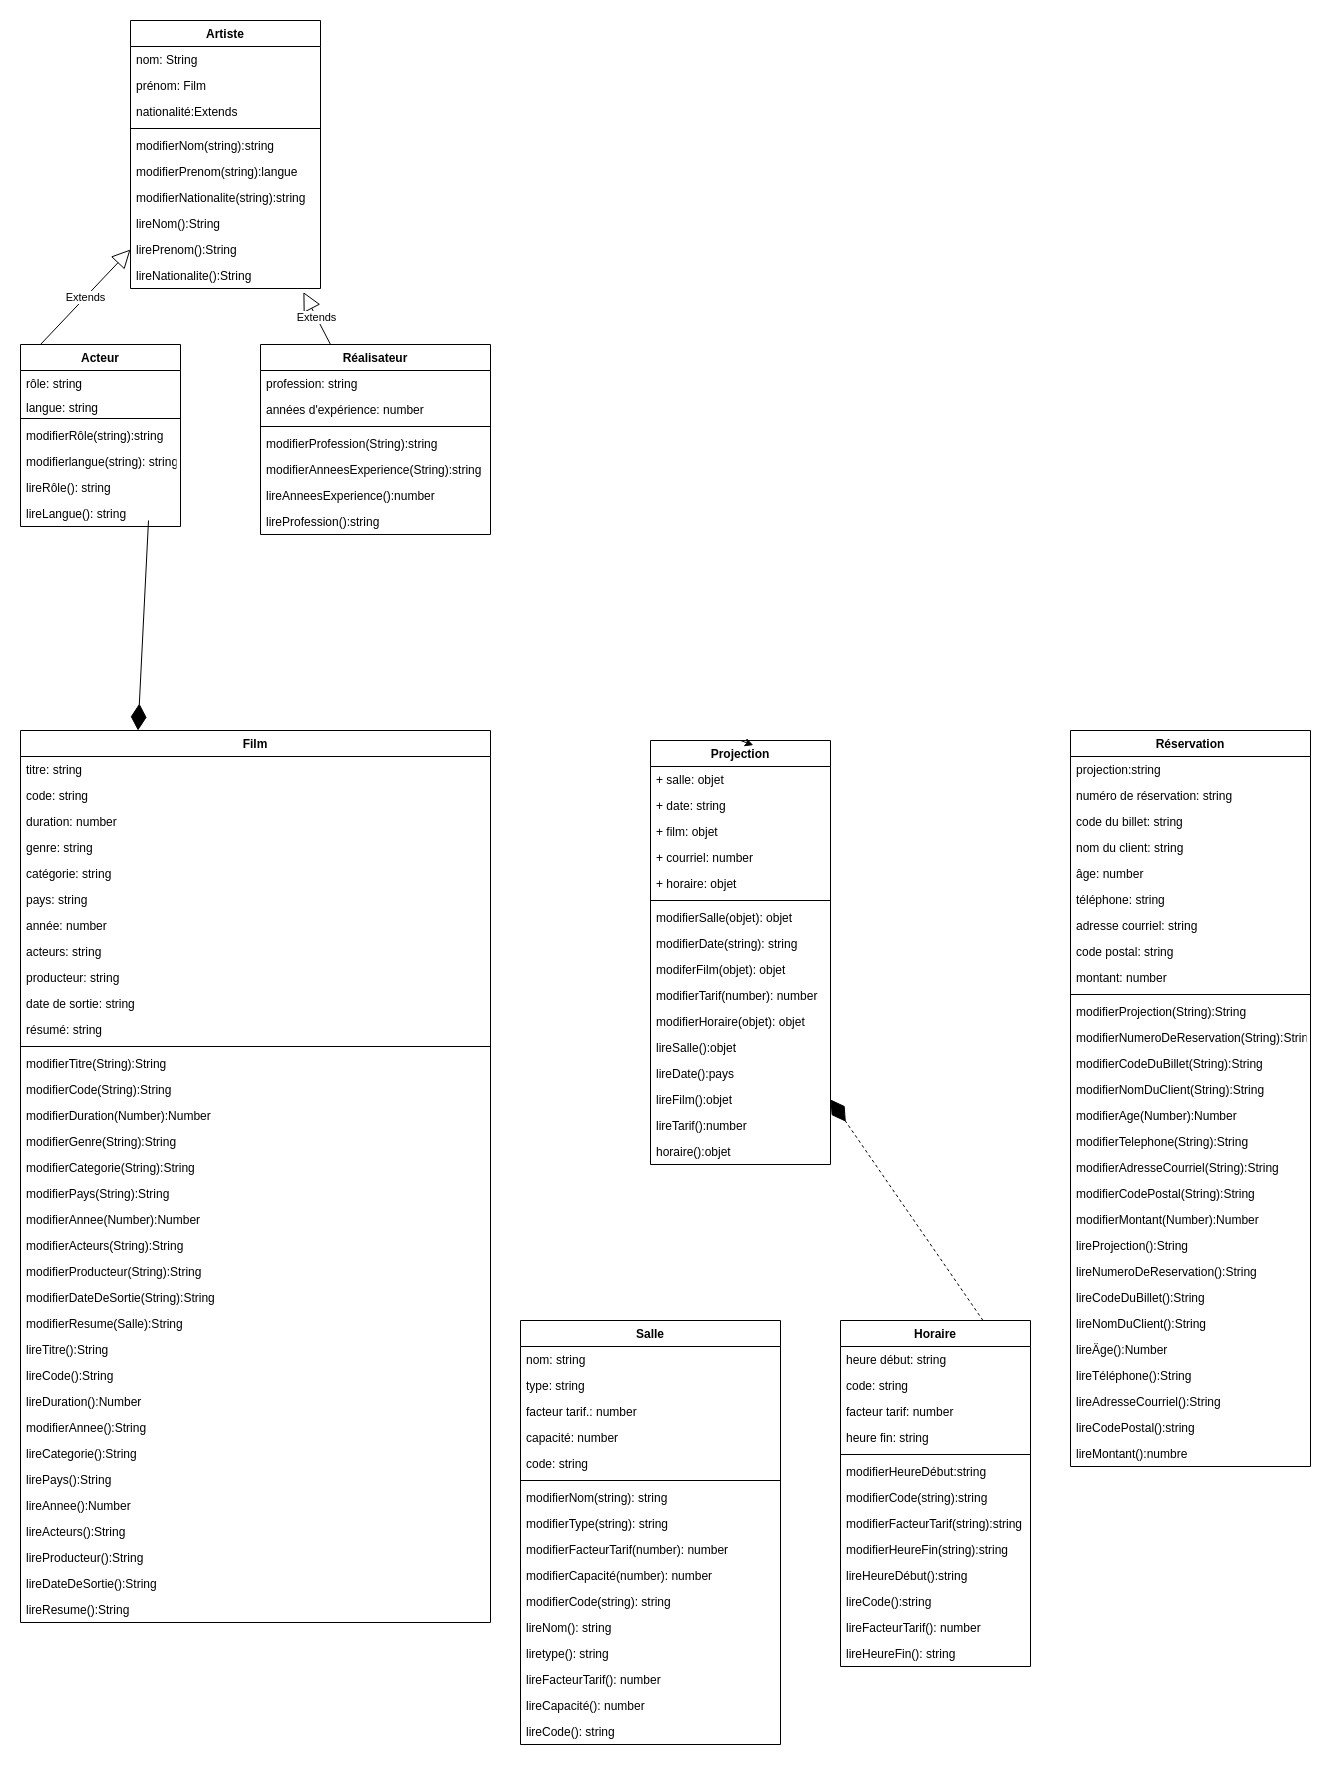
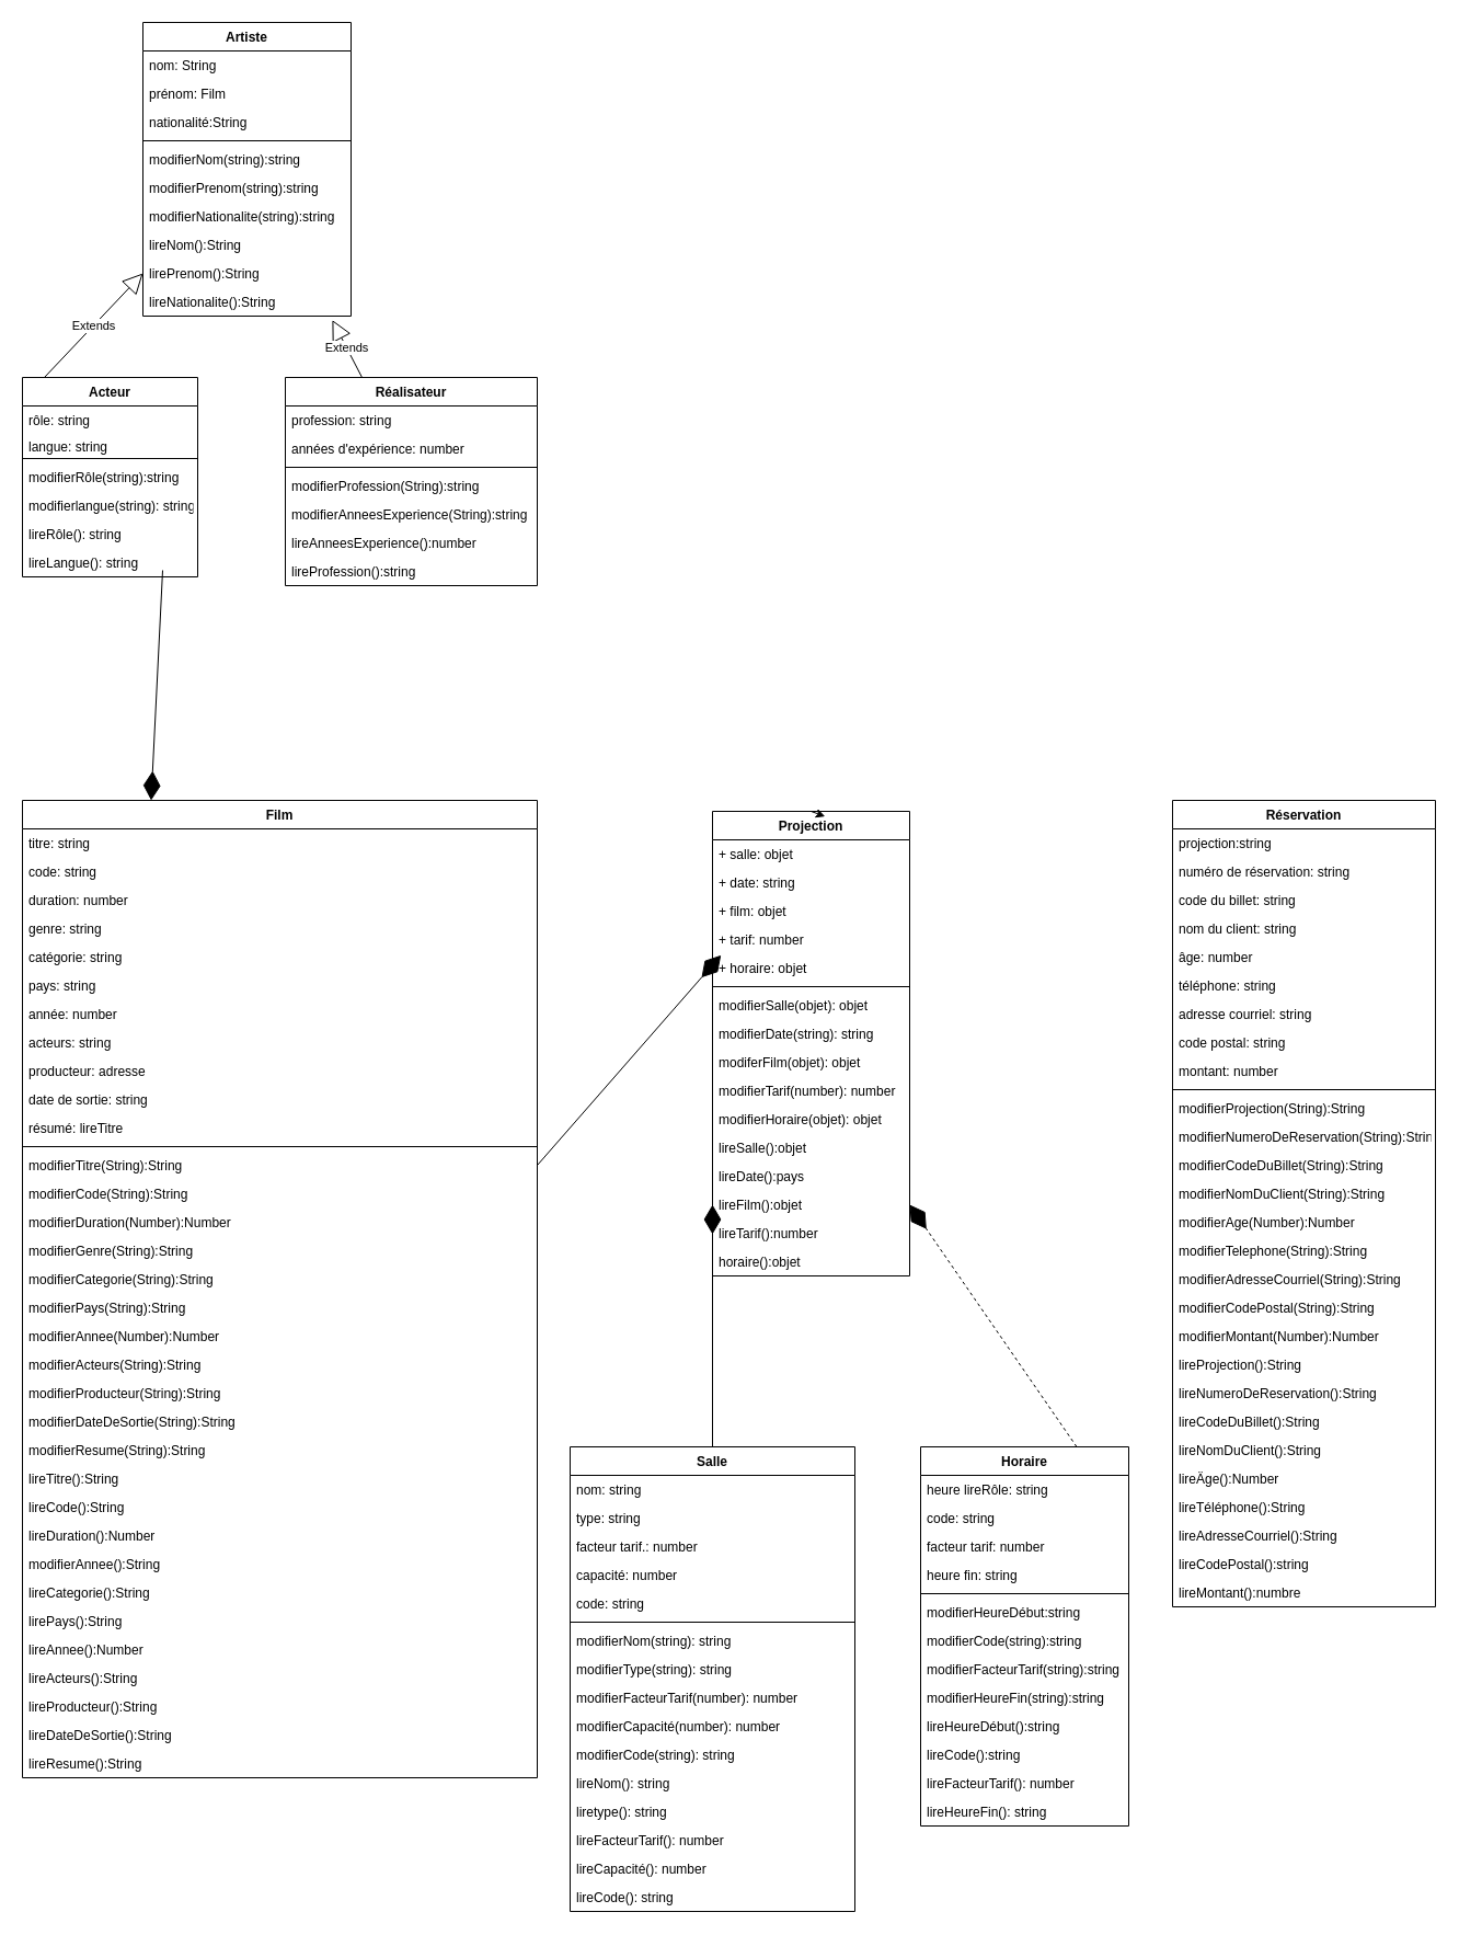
- <mxCell id="104" value="nationalité:Extends" style="text;strokeColor=none;fillColor=none;align=left;verticalAlign=top;spacingLeft=4;spacingRight=4;overflow=hidden;rotatable=0;points=[[0,0.5],[1,0.5]];portConstraint=eastwest;" vertex="1" parent="101"><mxGeometry y="78" width="190" height="26" as="geometry" /></mxCell>
+ <mxCell id="104" value="nationalité:String" style="text;strokeColor=none;fillColor=none;align=left;verticalAlign=top;spacingLeft=4;spacingRight=4;overflow=hidden;rotatable=0;points=[[0,0.5],[1,0.5]];portConstraint=eastwest;" vertex="1" parent="101"><mxGeometry y="78" width="190" height="26" as="geometry" /></mxCell>
- <mxCell id="107" value="modifierPrenom(string):langue" style="text;strokeColor=none;fillColor=none;align=left;verticalAlign=top;spacingLeft=4;spacingRight=4;overflow=hidden;rotatable=0;points=[[0,0.5],[1,0.5]];portConstraint=eastwest;" vertex="1" parent="101"><mxGeometry y="138" width="190" height="26" as="geometry" /></mxCell>
+ <mxCell id="107" value="modifierPrenom(string):string" style="text;strokeColor=none;fillColor=none;align=left;verticalAlign=top;spacingLeft=4;spacingRight=4;overflow=hidden;rotatable=0;points=[[0,0.5],[1,0.5]];portConstraint=eastwest;" vertex="1" parent="101"><mxGeometry y="138" width="190" height="26" as="geometry" /></mxCell>
- <mxCell id="67" value="+ courriel: number" style="text;strokeColor=none;fillColor=none;align=left;verticalAlign=top;spacingLeft=4;spacingRight=4;overflow=hidden;rotatable=0;points=[[0,0.5],[1,0.5]];portConstraint=eastwest;" vertex="1" parent="63"><mxGeometry y="104" width="180" height="26" as="geometry" /></mxCell>
+ <mxCell id="67" value="+ tarif: number" style="text;strokeColor=none;fillColor=none;align=left;verticalAlign=top;spacingLeft=4;spacingRight=4;overflow=hidden;rotatable=0;points=[[0,0.5],[1,0.5]];portConstraint=eastwest;" vertex="1" parent="63"><mxGeometry y="104" width="180" height="26" as="geometry" /></mxCell>
+ <mxCell id="80" value="" style="endArrow=diamondThin;endFill=1;endSize=24;html=1;entryX=0.043;entryY=0.051;entryDx=0;entryDy=0;exitX=1;exitY=0.5;exitDx=0;exitDy=0;entryPerimeter=0;" edge="1" parent="1" source="125" target="68"><mxGeometry width="160" relative="1" as="geometry"><mxPoint x="670.72" y="1011.404" as="sourcePoint" /><mxPoint x="830" y="680" as="targetPoint" /></mxGeometry></mxCell>
- <mxCell id="121" value="producteur: string" style="text;strokeColor=none;fillColor=none;align=left;verticalAlign=top;spacingLeft=4;spacingRight=4;overflow=hidden;rotatable=0;points=[[0,0.5],[1,0.5]];portConstraint=eastwest;" vertex="1" parent="112"><mxGeometry y="234" width="470" height="26" as="geometry" /></mxCell>
+ <mxCell id="121" value="producteur: adresse" style="text;strokeColor=none;fillColor=none;align=left;verticalAlign=top;spacingLeft=4;spacingRight=4;overflow=hidden;rotatable=0;points=[[0,0.5],[1,0.5]];portConstraint=eastwest;" vertex="1" parent="112"><mxGeometry y="234" width="470" height="26" as="geometry" /></mxCell>
- <mxCell id="123" value="résumé: string" style="text;strokeColor=none;fillColor=none;align=left;verticalAlign=top;spacingLeft=4;spacingRight=4;overflow=hidden;rotatable=0;points=[[0,0.5],[1,0.5]];portConstraint=eastwest;" vertex="1" parent="112"><mxGeometry y="286" width="470" height="26" as="geometry" /></mxCell>
+ <mxCell id="123" value="résumé: lireTitre" style="text;strokeColor=none;fillColor=none;align=left;verticalAlign=top;spacingLeft=4;spacingRight=4;overflow=hidden;rotatable=0;points=[[0,0.5],[1,0.5]];portConstraint=eastwest;" vertex="1" parent="112"><mxGeometry y="286" width="470" height="26" as="geometry" /></mxCell>
+ <mxCell id="82" value="" style="endArrow=diamondThin;endFill=1;endSize=24;html=1;exitX=0.5;exitY=0;exitDx=0;exitDy=0;entryX=0;entryY=0.5;entryDx=0;entryDy=0;" edge="1" parent="1" source="84" target="77"><mxGeometry width="160" relative="1" as="geometry"><mxPoint x="450" y="1175" as="sourcePoint" /><mxPoint x="770" y="1000" as="targetPoint" /><Array as="points" /></mxGeometry></mxCell>
- <mxCell id="135" value="modifierResume(Salle):String" style="text;strokeColor=none;fillColor=none;align=left;verticalAlign=top;spacingLeft=4;spacingRight=4;overflow=hidden;rotatable=0;points=[[0,0.5],[1,0.5]];portConstraint=eastwest;" vertex="1" parent="112"><mxGeometry y="580" width="470" height="26" as="geometry" /></mxCell>
+ <mxCell id="135" value="modifierResume(String):String" style="text;strokeColor=none;fillColor=none;align=left;verticalAlign=top;spacingLeft=4;spacingRight=4;overflow=hidden;rotatable=0;points=[[0,0.5],[1,0.5]];portConstraint=eastwest;" vertex="1" parent="112"><mxGeometry y="580" width="470" height="26" as="geometry" /></mxCell>
- <mxCell id="50" value="heure début: string" style="text;strokeColor=none;fillColor=none;align=left;verticalAlign=top;spacingLeft=4;spacingRight=4;overflow=hidden;rotatable=0;points=[[0,0.5],[1,0.5]];portConstraint=eastwest;" vertex="1" parent="49"><mxGeometry y="26" width="190" height="26" as="geometry" /></mxCell>
+ <mxCell id="50" value="heure lireRôle: string" style="text;strokeColor=none;fillColor=none;align=left;verticalAlign=top;spacingLeft=4;spacingRight=4;overflow=hidden;rotatable=0;points=[[0,0.5],[1,0.5]];portConstraint=eastwest;" vertex="1" parent="49"><mxGeometry y="26" width="190" height="26" as="geometry" /></mxCell>
